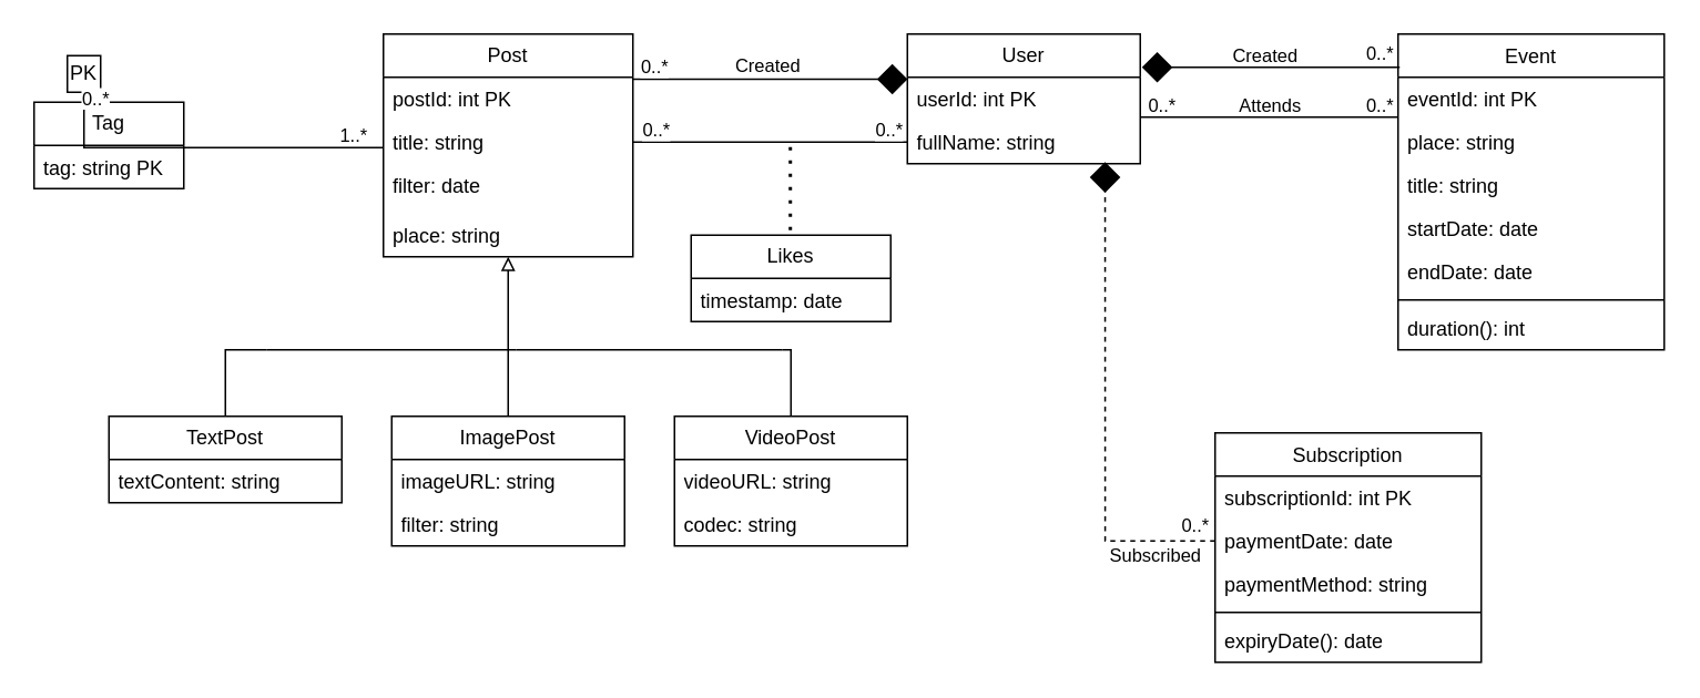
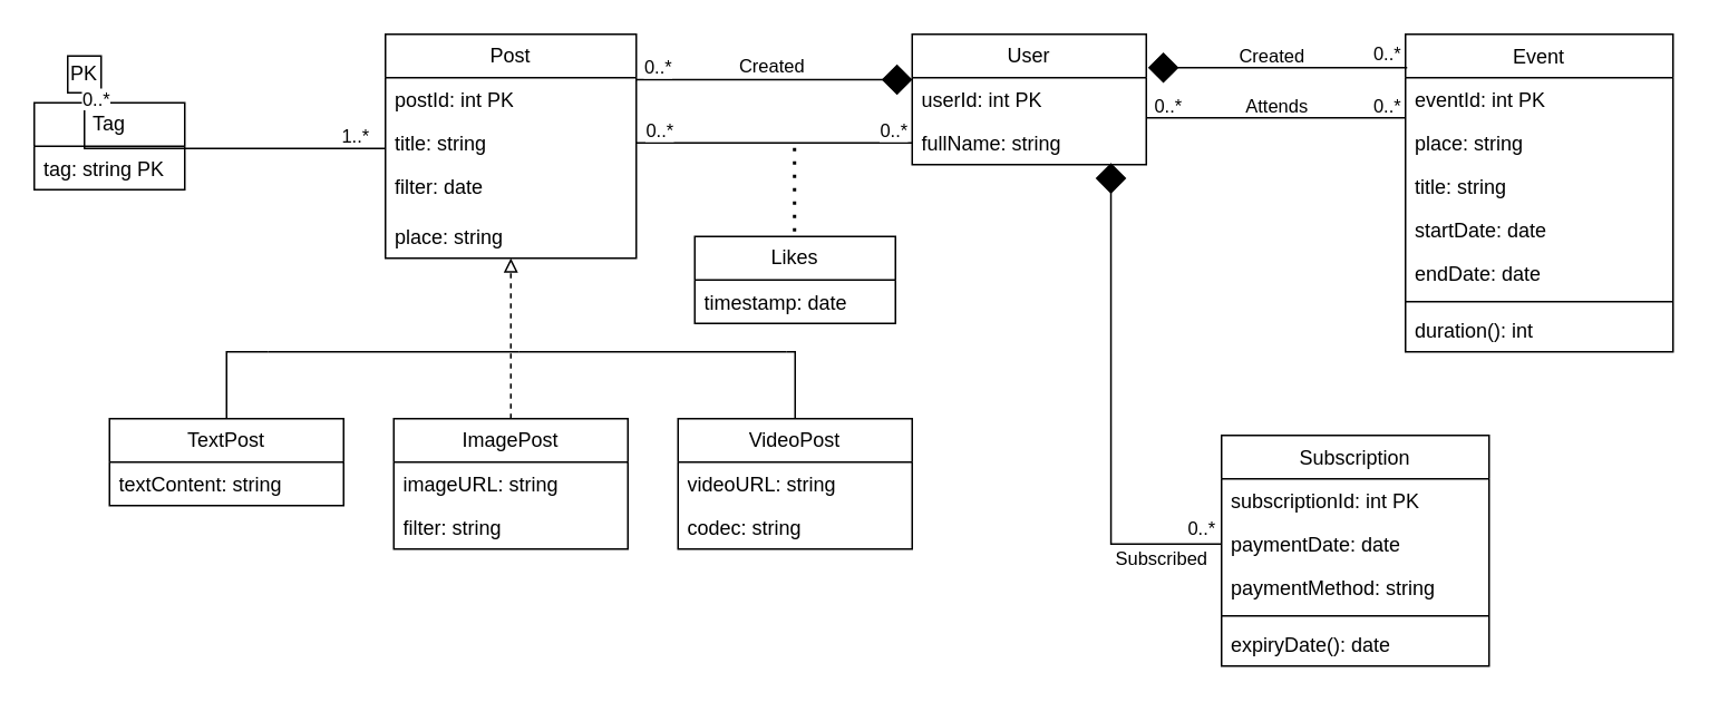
- <mxCell id="10" style="edgeStyle=orthogonalEdgeStyle;rounded=0;orthogonalLoop=1;jettySize=auto;html=1;entryX=0.5;entryY=1;entryDx=0;entryDy=0;endArrow=block;endFill=0;" edge="1" parent="1" source="11" target="2"><mxGeometry relative="1" as="geometry"><Array as="points"><mxPoint x="305" y="230" /><mxPoint x="305" y="230" /></Array></mxGeometry></mxCell>
+ <mxCell id="10" style="edgeStyle=orthogonalEdgeStyle;rounded=0;orthogonalLoop=1;jettySize=auto;html=1;entryX=0.5;entryY=1;entryDx=0;entryDy=0;endArrow=block;endFill=0;dashed=1;" edge="1" parent="1" source="11" target="2"><mxGeometry relative="1" as="geometry"><Array as="points"><mxPoint x="305" y="230" /><mxPoint x="305" y="230" /></Array></mxGeometry></mxCell>
- <mxCell id="59" style="edgeStyle=orthogonalEdgeStyle;rounded=0;orthogonalLoop=1;jettySize=auto;html=1;entryX=0.849;entryY=0.962;entryDx=0;entryDy=0;entryPerimeter=0;endArrow=diamond;endFill=1;startSize=8;endSize=16;dashed=1;" edge="1" parent="1" source="33" target="22"><mxGeometry relative="1" as="geometry" /></mxCell>
+ <mxCell id="59" style="edgeStyle=orthogonalEdgeStyle;rounded=0;orthogonalLoop=1;jettySize=auto;html=1;entryX=0.849;entryY=0.962;entryDx=0;entryDy=0;entryPerimeter=0;endArrow=diamond;endFill=1;startSize=8;endSize=16;" edge="1" parent="1" source="33" target="22"><mxGeometry relative="1" as="geometry" /></mxCell>
